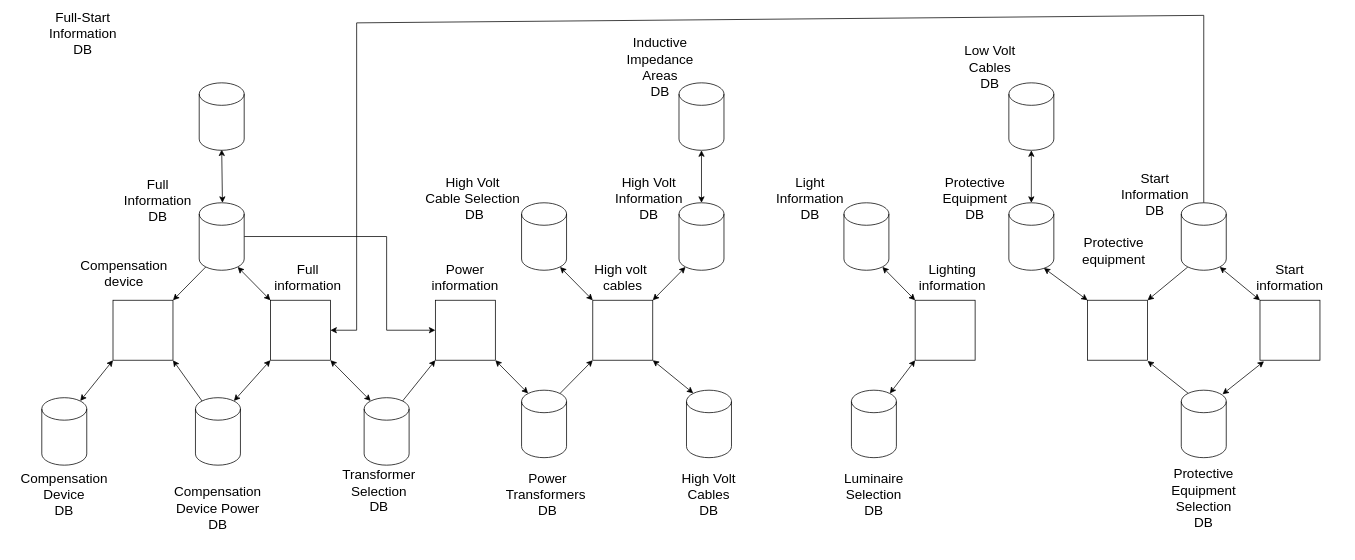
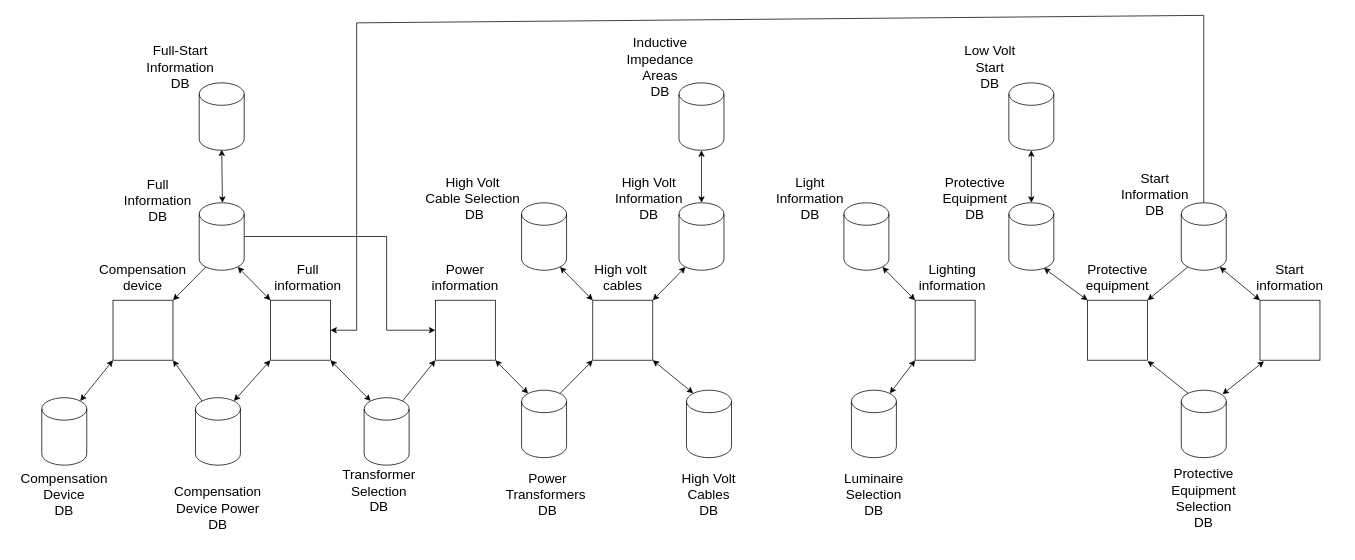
- <mxCell id="68" value="&lt;font style=&quot;font-size: 18px;&quot;&gt;Full-Start&lt;br&gt;Information&lt;br&gt;DB&lt;/font&gt;" style="text;html=1;strokeColor=none;fillColor=none;align=center;verticalAlign=middle;whiteSpace=wrap;rounded=0;movable=0;resizable=0;rotatable=0;deletable=0;editable=0;locked=0;connectable=0;container=0;" parent="1" vertex="1"><mxGeometry x="45" y="25" width="130" height="40" as="geometry" /></mxCell>
+ <mxCell id="68" value="&lt;font style=&quot;font-size: 18px;&quot;&gt;Full-Start&lt;br&gt;Information&lt;br&gt;DB&lt;/font&gt;" style="text;html=1;strokeColor=none;fillColor=none;align=center;verticalAlign=middle;whiteSpace=wrap;rounded=0;movable=0;resizable=0;rotatable=0;deletable=0;editable=0;locked=0;connectable=0;container=0;" parent="1" vertex="1"><mxGeometry x="175" y="70" width="130" height="40" as="geometry" /></mxCell>
- <mxCell id="56" value="&lt;font style=&quot;font-size: 18px;&quot;&gt;Low Volt &lt;br&gt;Cables&lt;br&gt;DB&lt;/font&gt;" style="text;html=1;strokeColor=none;fillColor=none;align=center;verticalAlign=middle;whiteSpace=wrap;rounded=0;movable=0;resizable=0;rotatable=0;deletable=0;editable=0;locked=0;connectable=0;container=0;" parent="1" vertex="1"><mxGeometry x="1255" y="70" width="130" height="40" as="geometry" /></mxCell>
+ <mxCell id="56" value="&lt;font style=&quot;font-size: 18px;&quot;&gt;Low Volt &lt;br&gt;Start&lt;br&gt;DB&lt;/font&gt;" style="text;html=1;strokeColor=none;fillColor=none;align=center;verticalAlign=middle;whiteSpace=wrap;rounded=0;movable=0;resizable=0;rotatable=0;deletable=0;editable=0;locked=0;connectable=0;container=0;" parent="1" vertex="1"><mxGeometry x="1255" y="70" width="130" height="40" as="geometry" /></mxCell>
- <mxCell id="44" value="&lt;font style=&quot;font-size: 18px;&quot;&gt;Protective&lt;br&gt;equipment&lt;br&gt;&lt;/font&gt;" style="text;html=1;strokeColor=none;fillColor=none;align=center;verticalAlign=middle;whiteSpace=wrap;rounded=0;movable=0;resizable=0;rotatable=0;deletable=0;editable=0;locked=0;connectable=0;container=0;" parent="1" vertex="1"><mxGeometry x="1420" y="315" width="130" height="40" as="geometry" /></mxCell>
+ <mxCell id="44" value="&lt;font style=&quot;font-size: 18px;&quot;&gt;Protective&lt;br&gt;equipment&lt;br&gt;&lt;/font&gt;" style="text;html=1;strokeColor=none;fillColor=none;align=center;verticalAlign=middle;whiteSpace=wrap;rounded=0;movable=0;resizable=0;rotatable=0;deletable=0;editable=0;locked=0;connectable=0;container=0;" parent="1" vertex="1"><mxGeometry x="1425" y="350" width="130" height="40" as="geometry" /></mxCell>
- <mxCell id="36" value="&lt;font style=&quot;font-size: 18px;&quot;&gt;Compensation device&lt;/font&gt;" style="text;html=1;strokeColor=none;fillColor=none;align=center;verticalAlign=middle;whiteSpace=wrap;rounded=0;movable=0;resizable=0;rotatable=0;deletable=0;editable=0;locked=0;connectable=0;container=0;" parent="1" vertex="1"><mxGeometry x="100" y="345" width="130" height="40" as="geometry" /></mxCell>
+ <mxCell id="36" value="&lt;font style=&quot;font-size: 18px;&quot;&gt;Compensation device&lt;/font&gt;" style="text;html=1;strokeColor=none;fillColor=none;align=center;verticalAlign=middle;whiteSpace=wrap;rounded=0;movable=0;resizable=0;rotatable=0;deletable=0;editable=0;locked=0;connectable=0;container=0;" parent="1" vertex="1"><mxGeometry x="125" y="350" width="130" height="40" as="geometry" /></mxCell>
